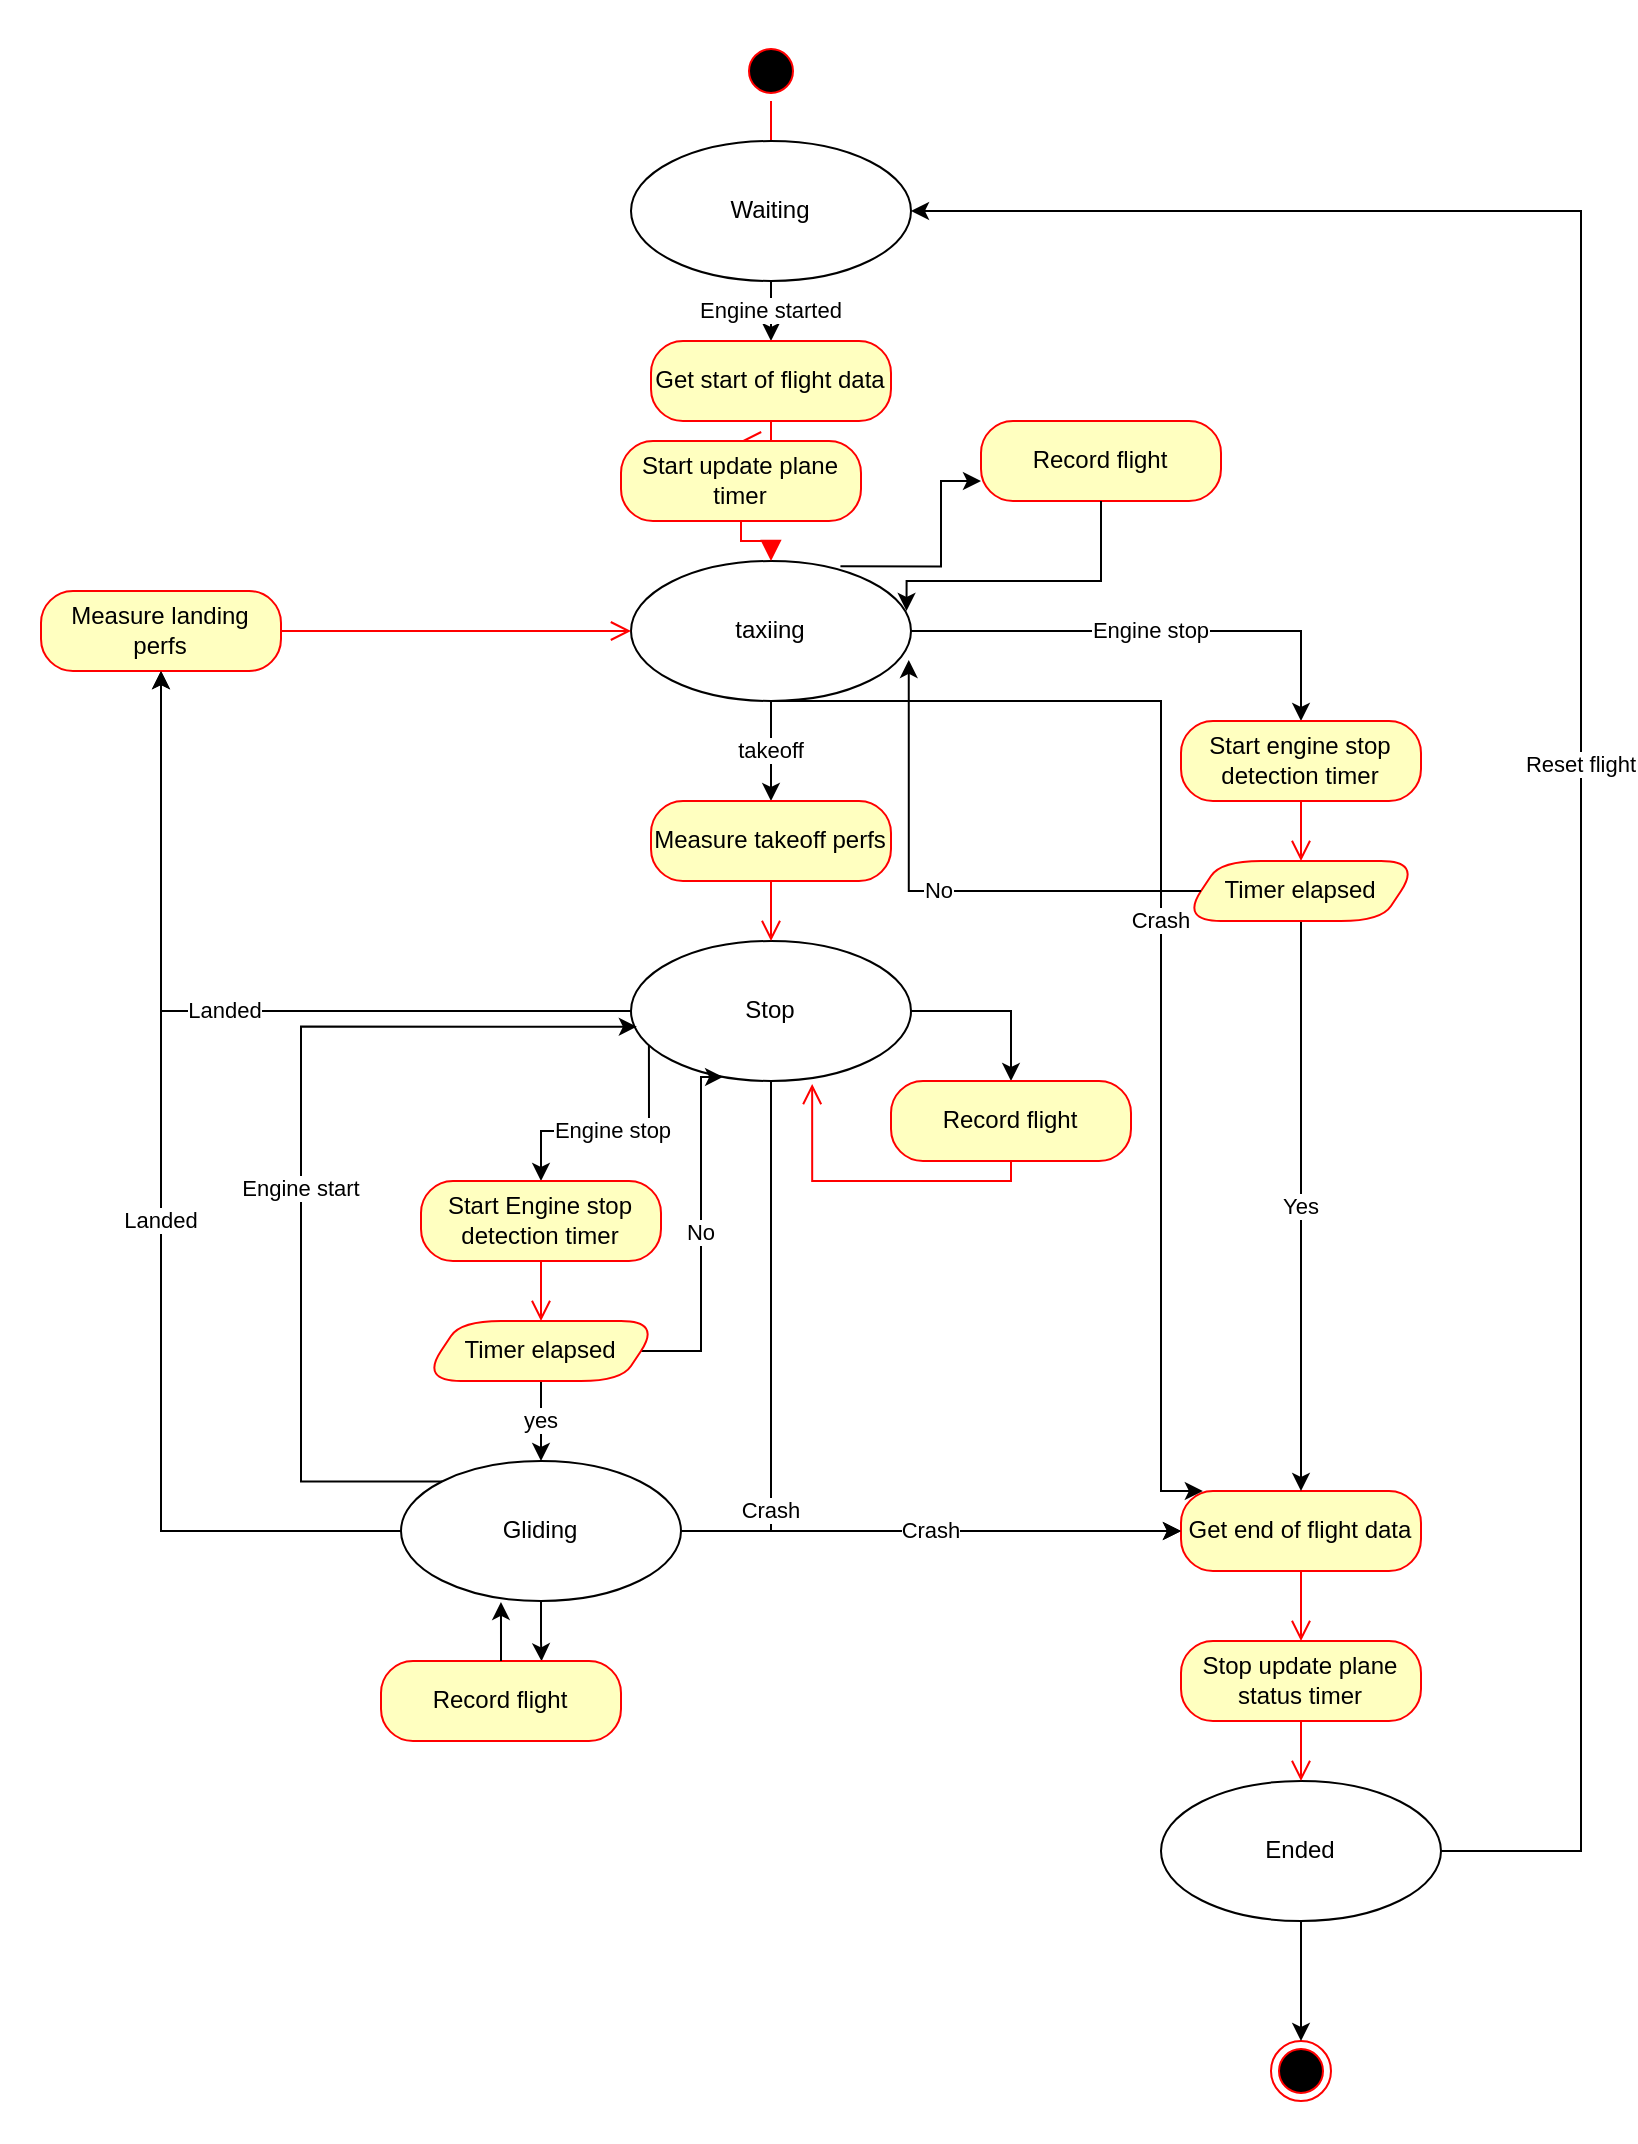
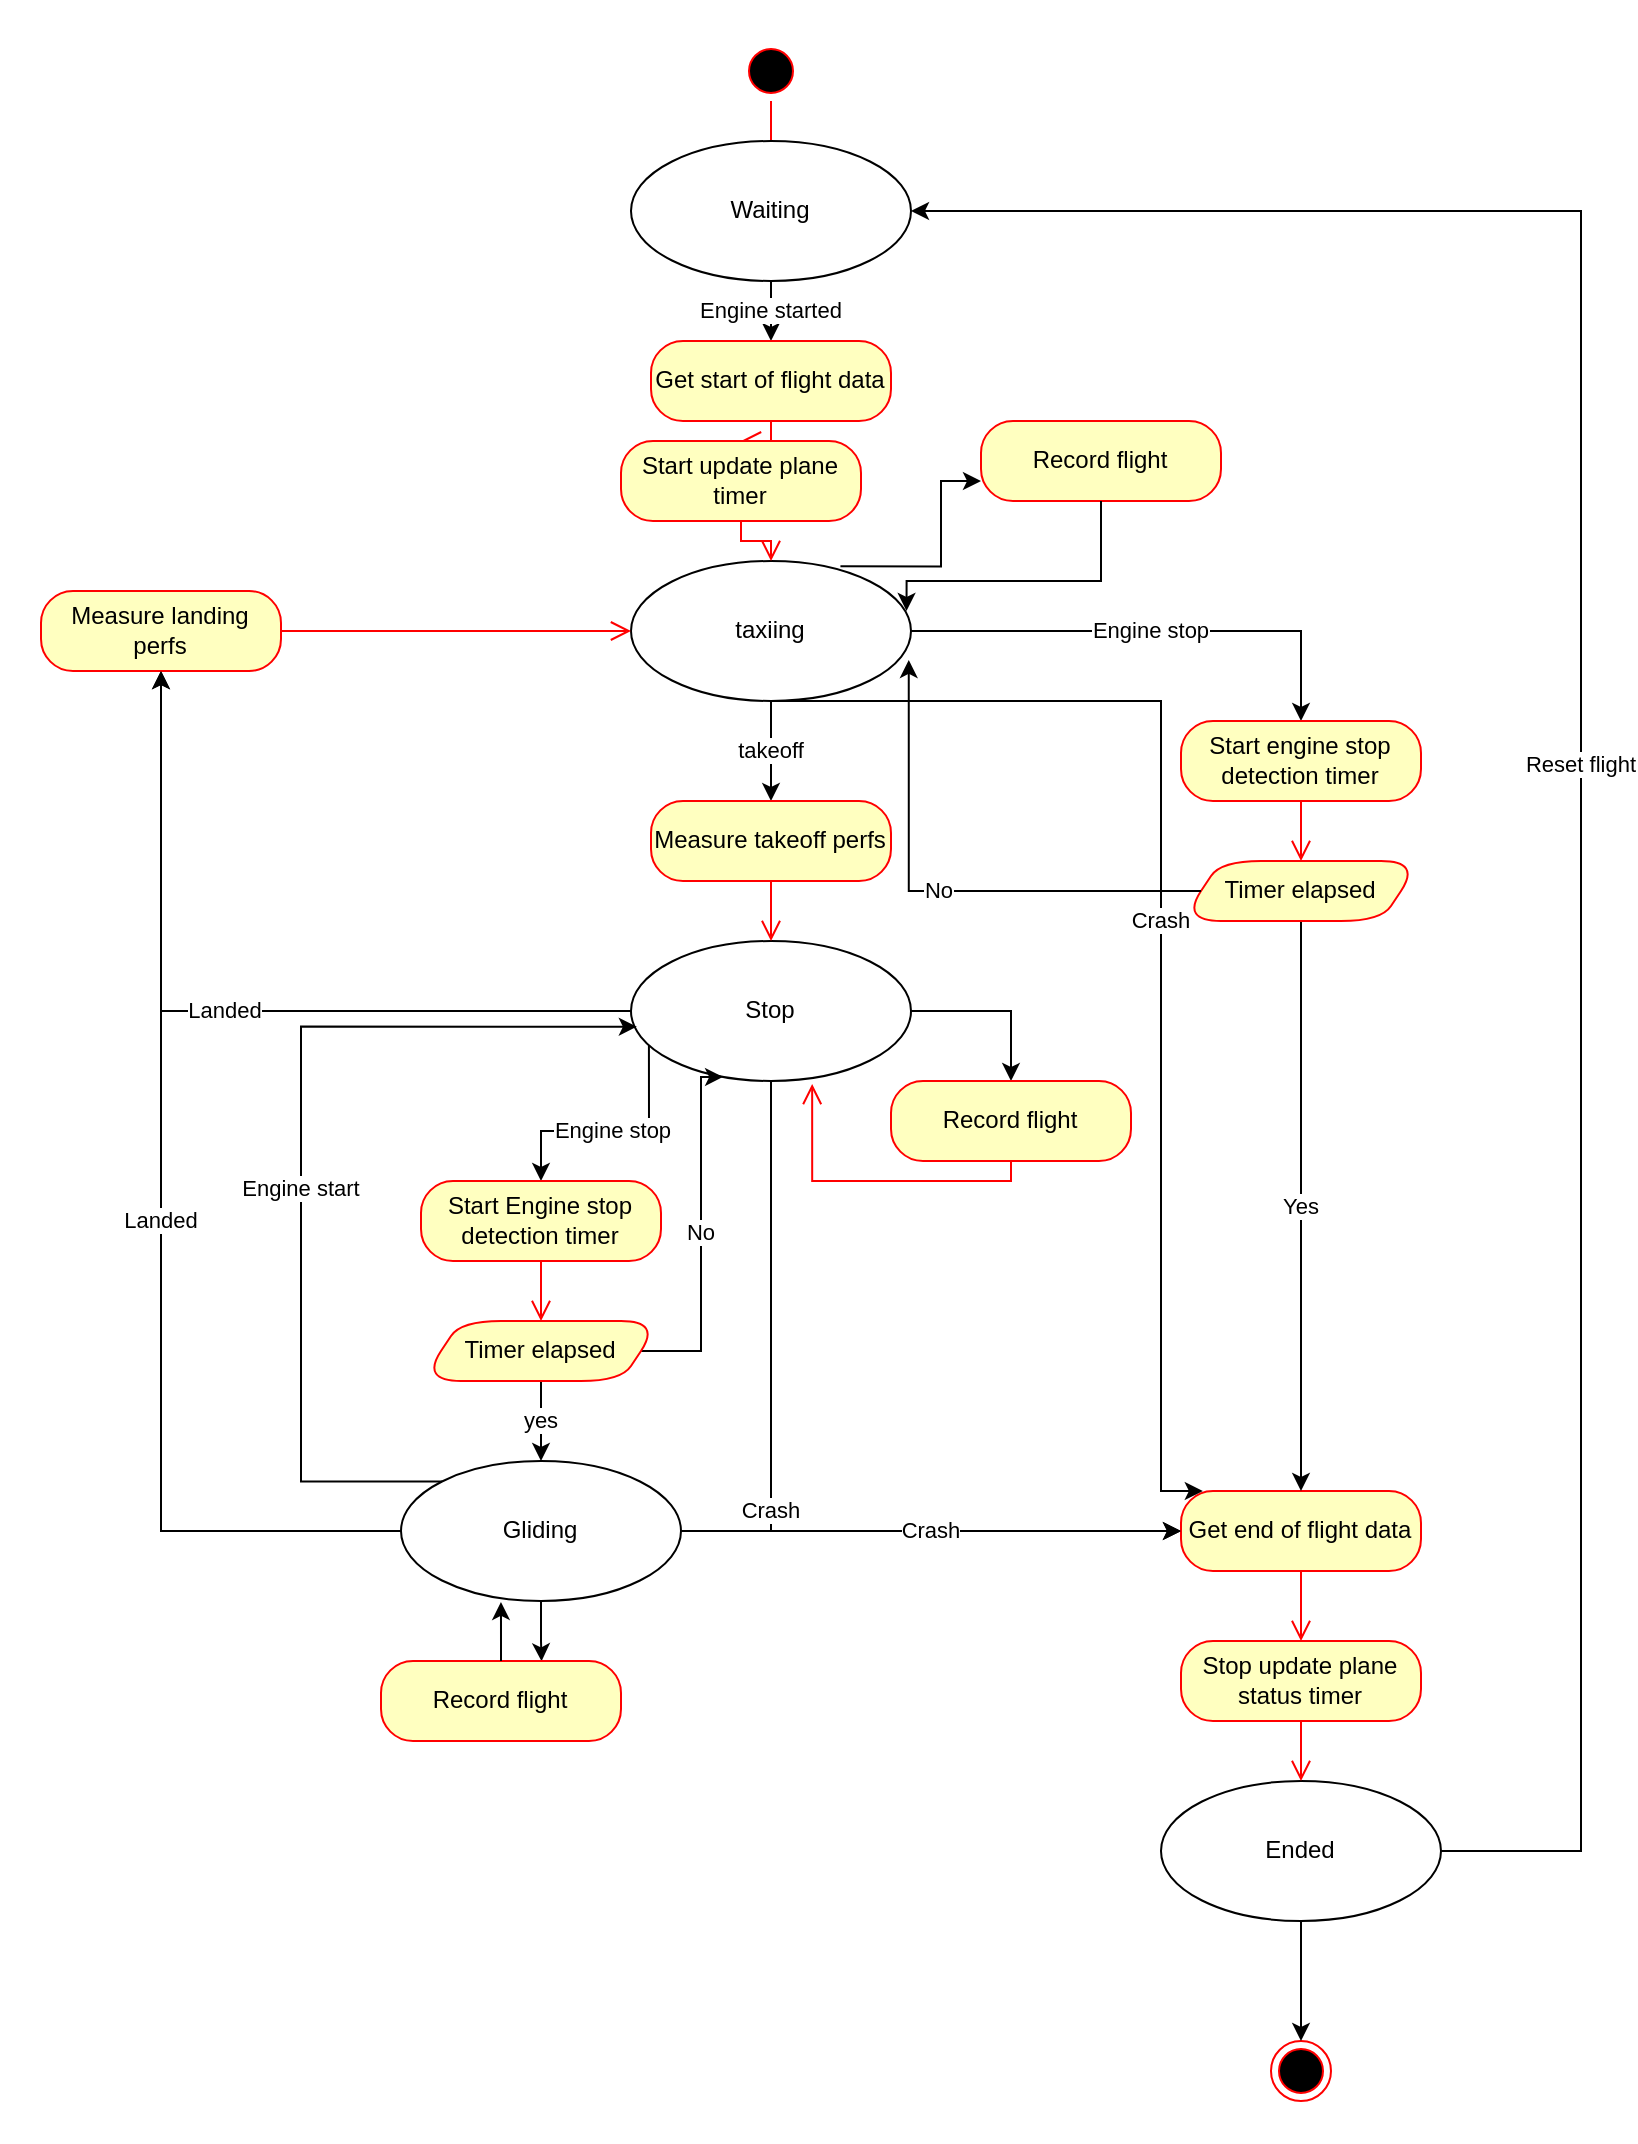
- <mxCell id="50" value="" style="edgeStyle=orthogonalEdgeStyle;html=1;verticalAlign=bottom;endArrow=block;endSize=8;strokeColor=#ff0000;rounded=0;entryX=0.5;entryY=0;entryDx=0;entryDy=0;" edge="1" parent="1" source="49" target="9"><mxGeometry relative="1" as="geometry"><mxPoint x="180" y="280" as="targetPoint" /></mxGeometry></mxCell>
+ <mxCell id="50" value="" style="edgeStyle=orthogonalEdgeStyle;html=1;verticalAlign=bottom;endArrow=open;endSize=8;strokeColor=#ff0000;rounded=0;entryX=0.5;entryY=0;entryDx=0;entryDy=0;" edge="1" parent="1" source="49" target="9"><mxGeometry relative="1" as="geometry"><mxPoint x="180" y="280" as="targetPoint" /></mxGeometry></mxCell>
